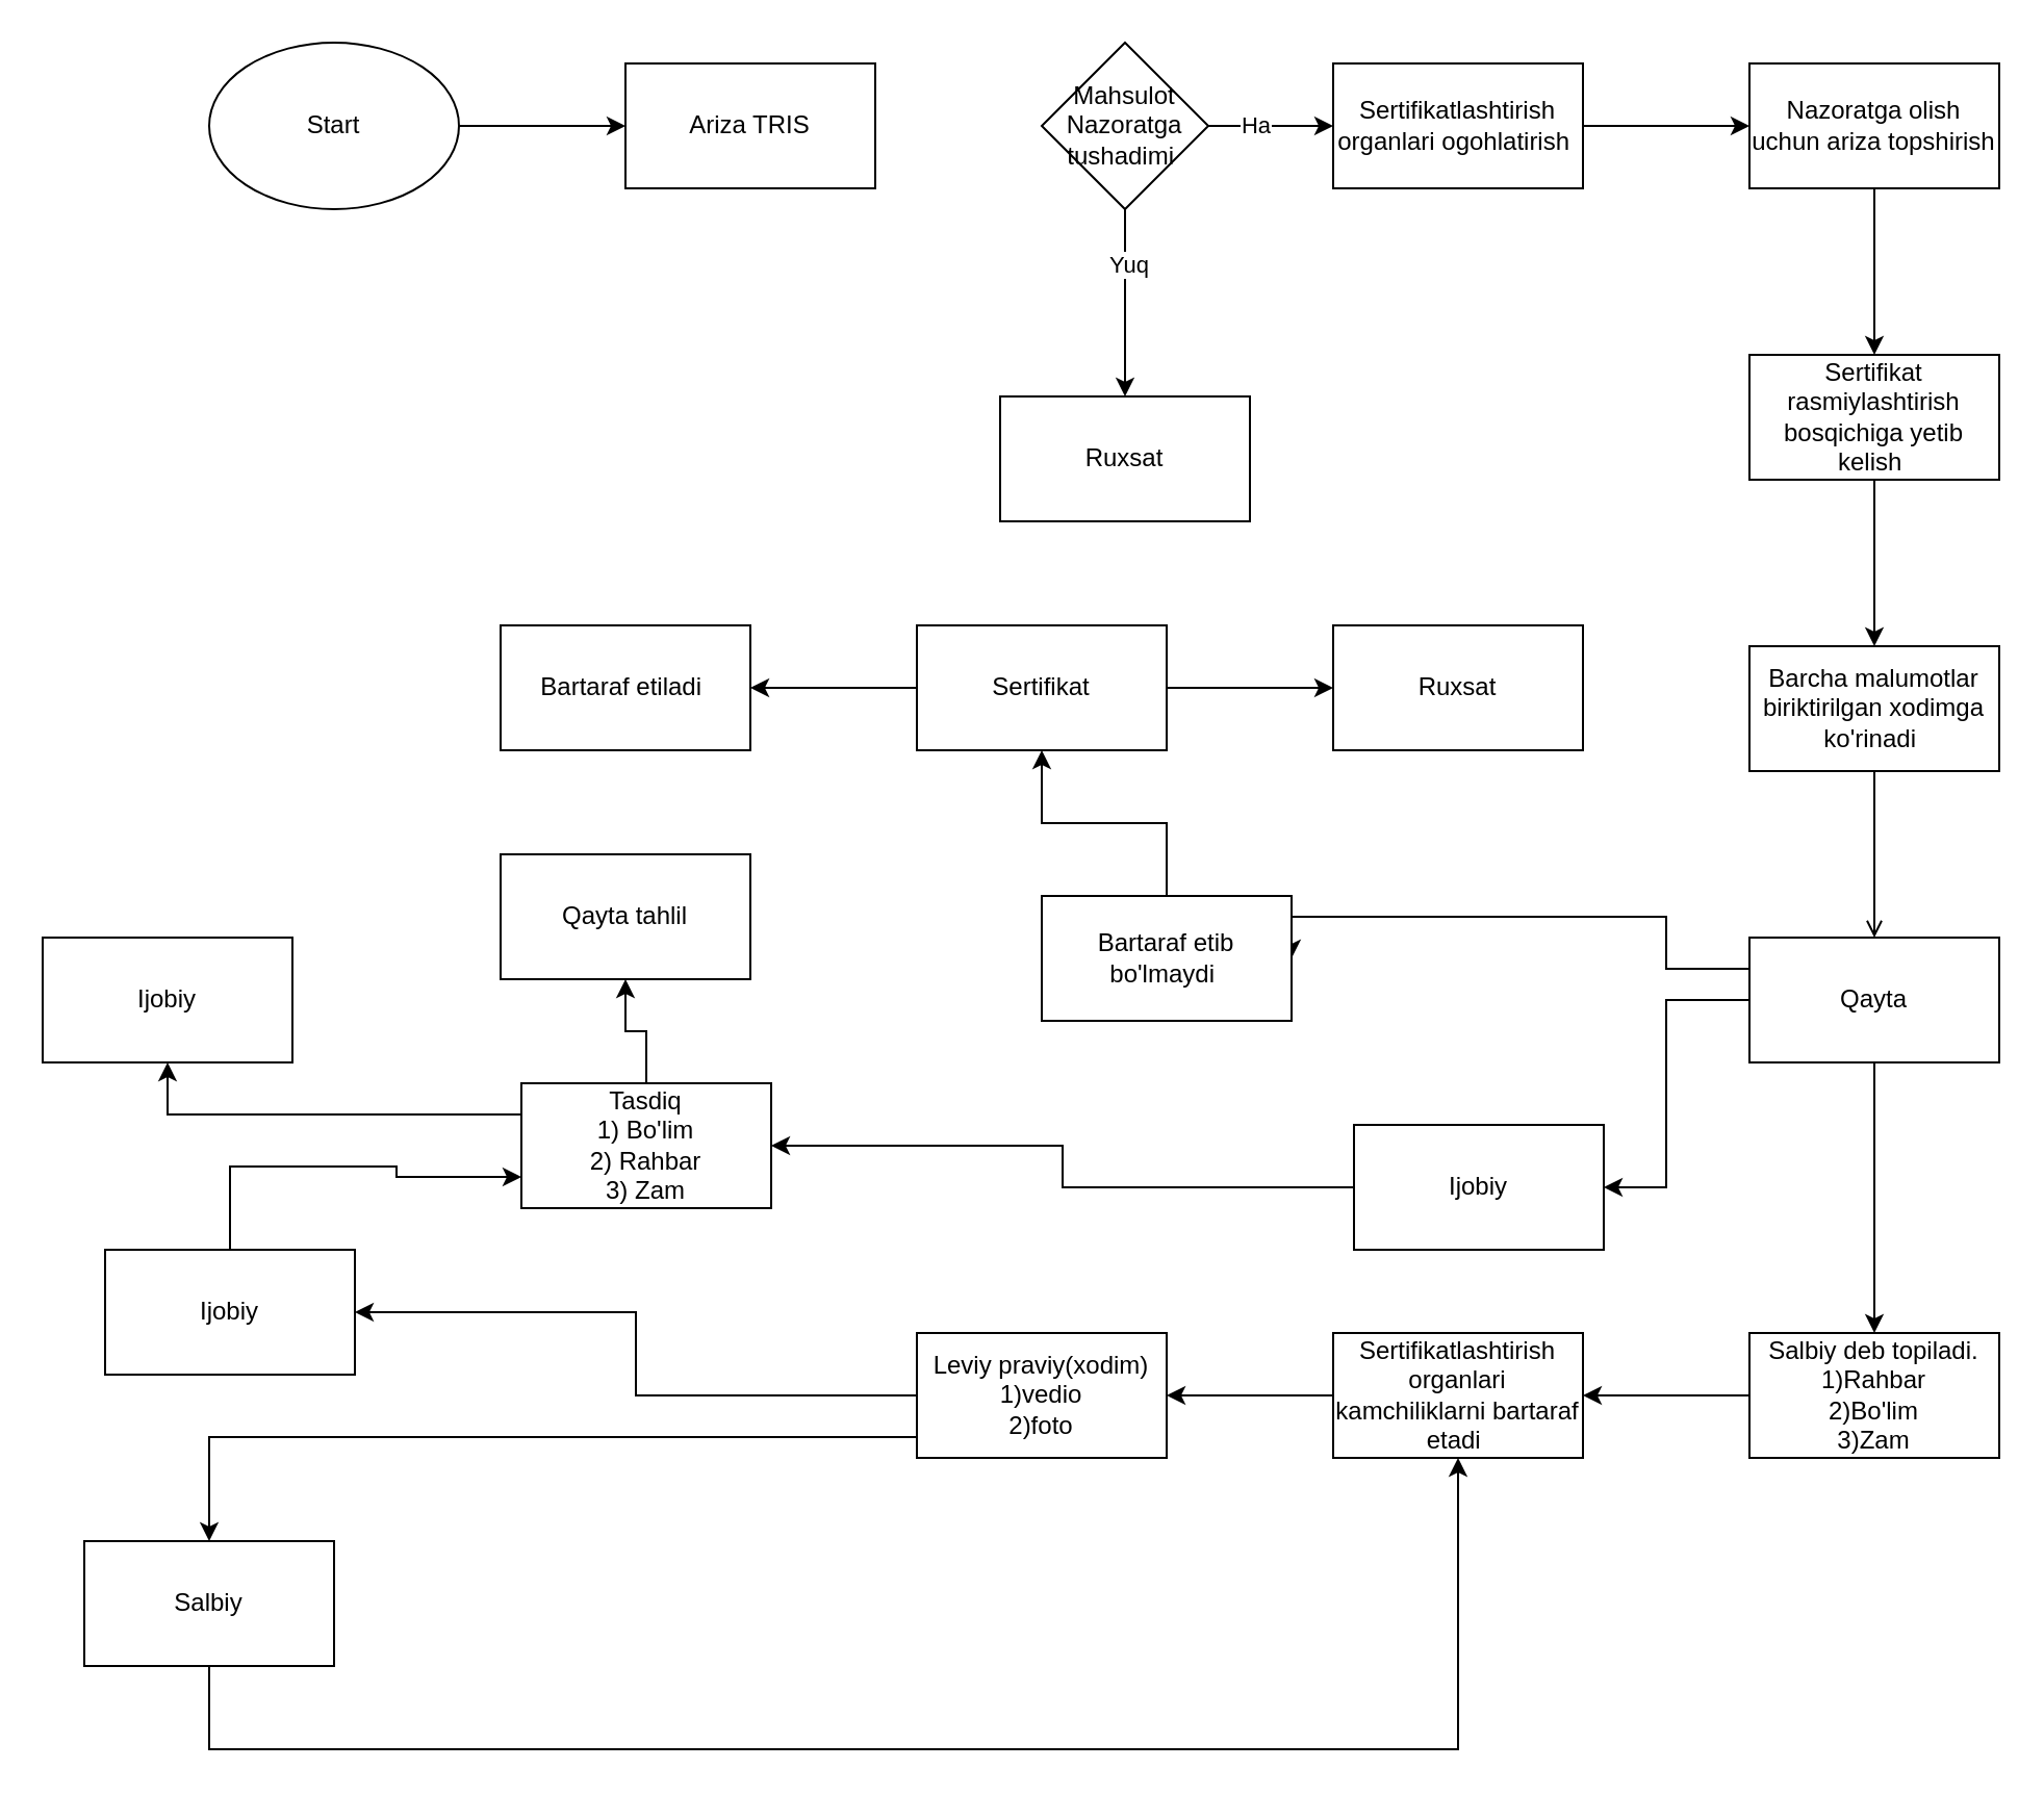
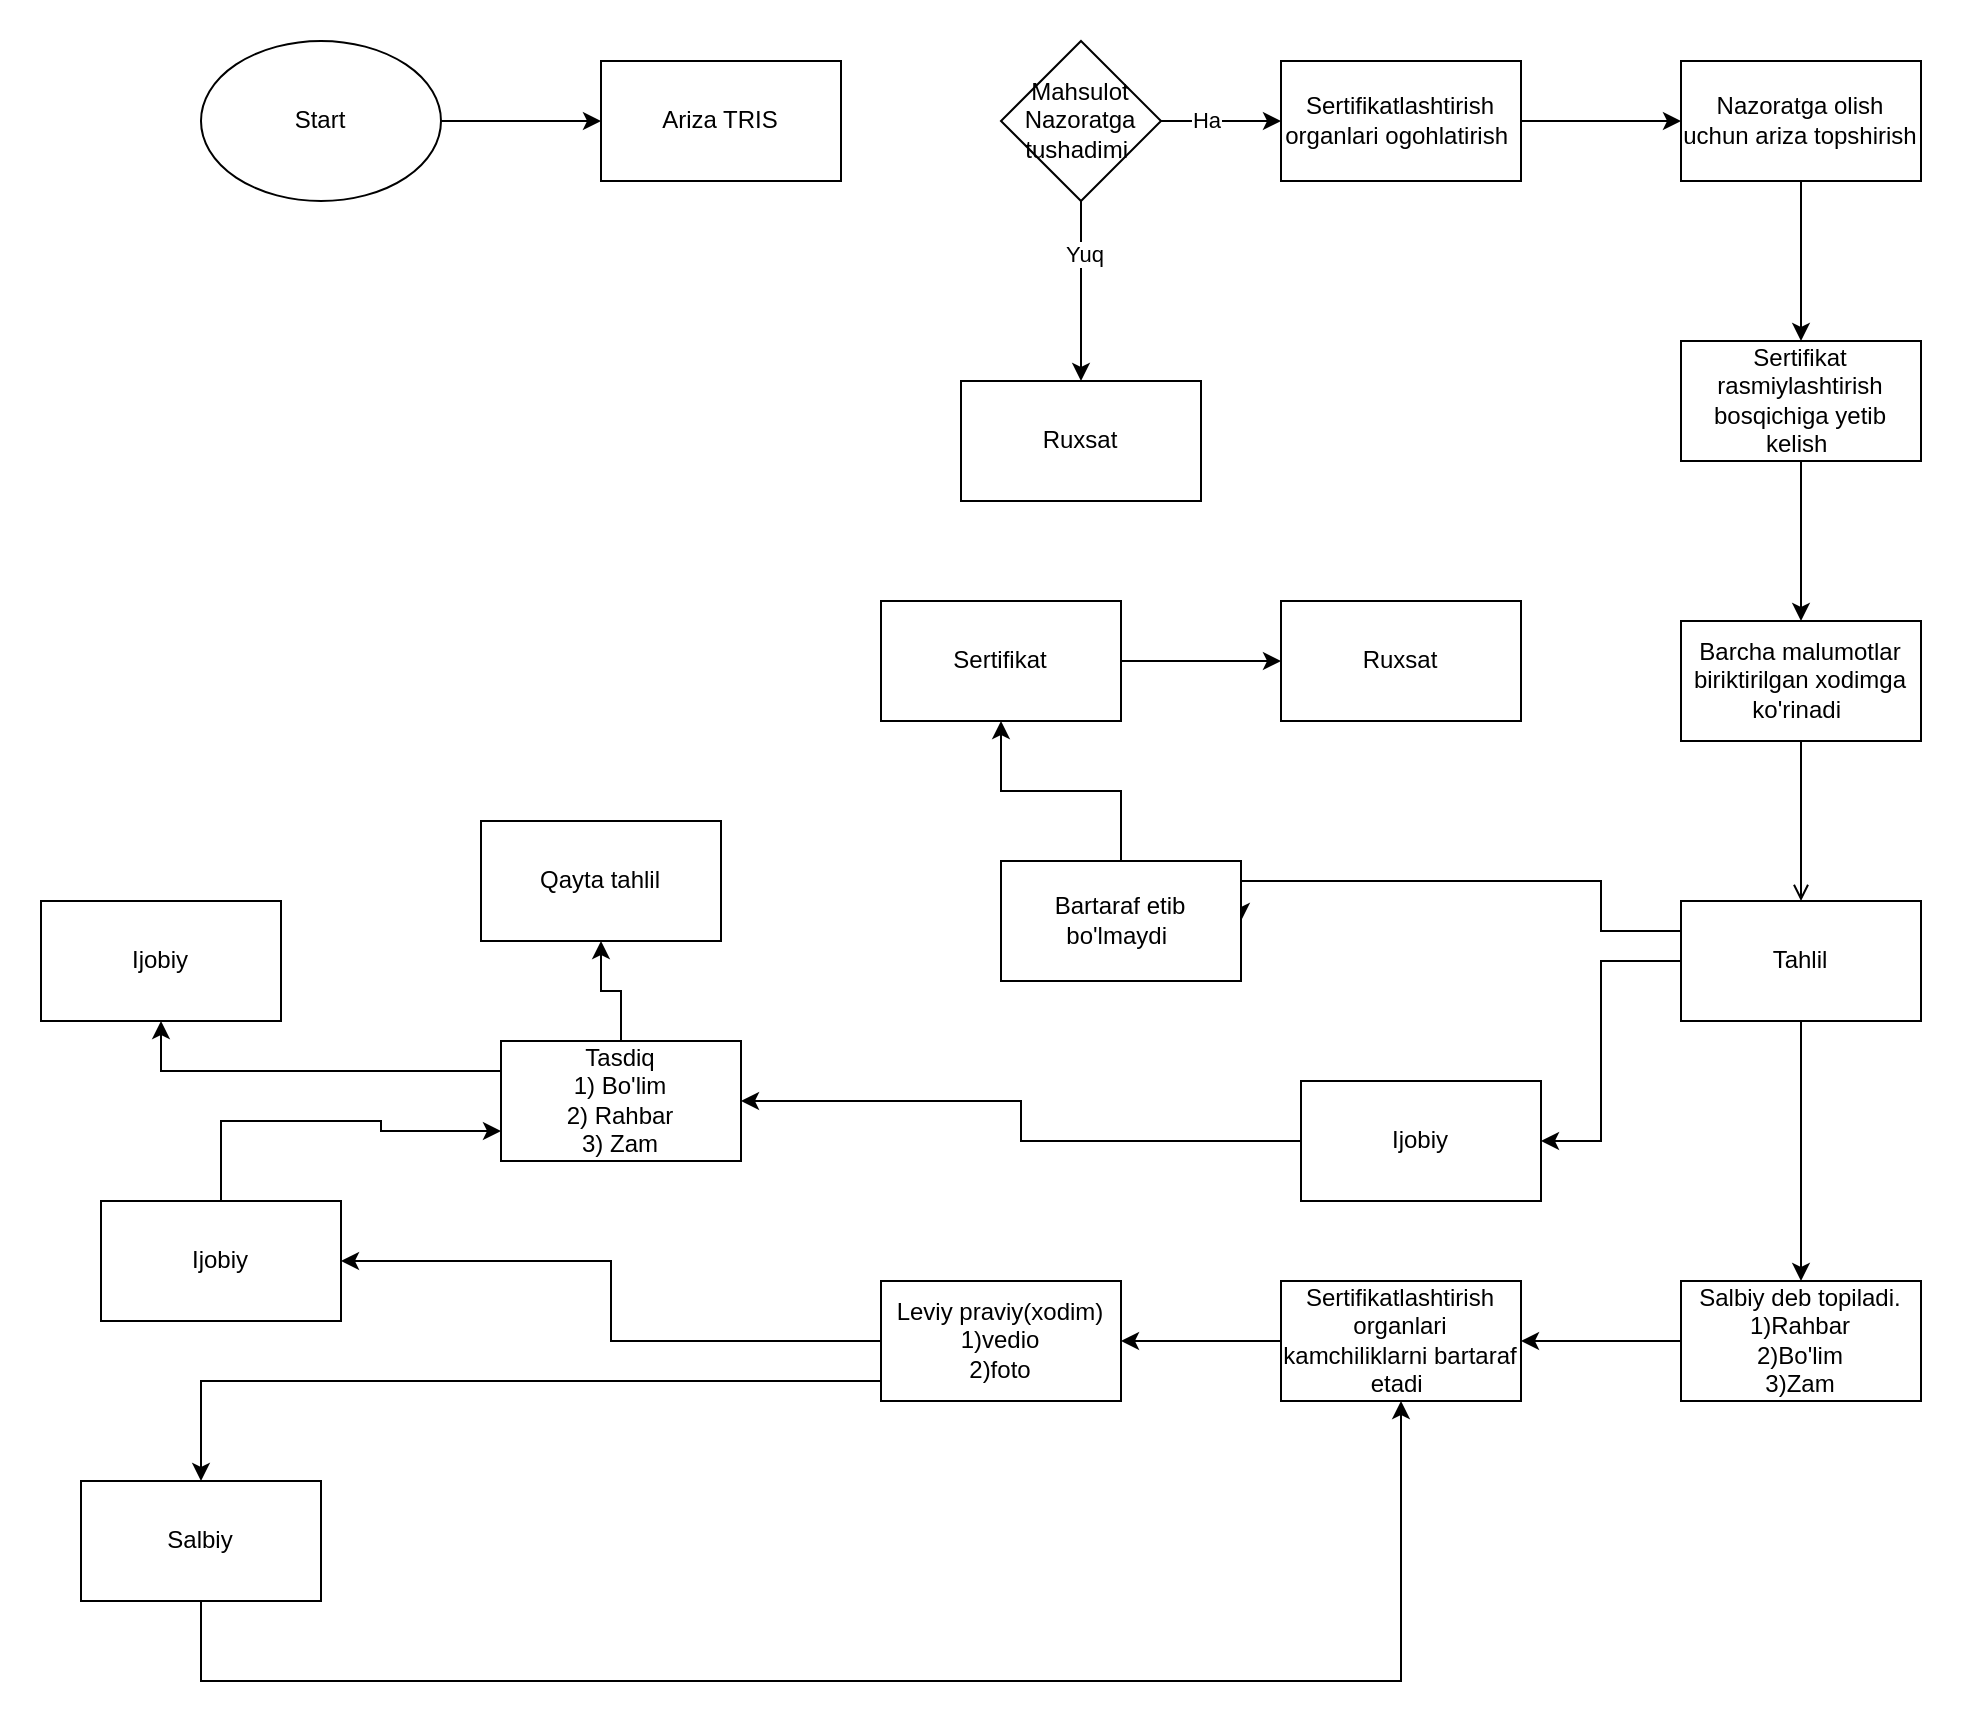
- <mxCell id="33" value="Bartaraf etiladi&amp;nbsp;" style="whiteSpace=wrap;html=1;rounded=0;" vertex="1" parent="1"><mxGeometry x="240" y="300" width="120" height="60" as="geometry" /></mxCell>
- <mxCell id="30" value="" style="edgeStyle=orthogonalEdgeStyle;rounded=0;orthogonalLoop=1;jettySize=auto;html=1;" edge="1" parent="1" source="31" target="33"><mxGeometry relative="1" as="geometry" /></mxCell>
- <mxCell id="22" value="Qayta" style="whiteSpace=wrap;html=1;" vertex="1" parent="1"><mxGeometry x="840" y="450" width="120" height="60" as="geometry" /></mxCell>
+ <mxCell id="22" value="Tahlil" style="whiteSpace=wrap;html=1;" vertex="1" parent="1"><mxGeometry x="840" y="450" width="120" height="60" as="geometry" /></mxCell>
